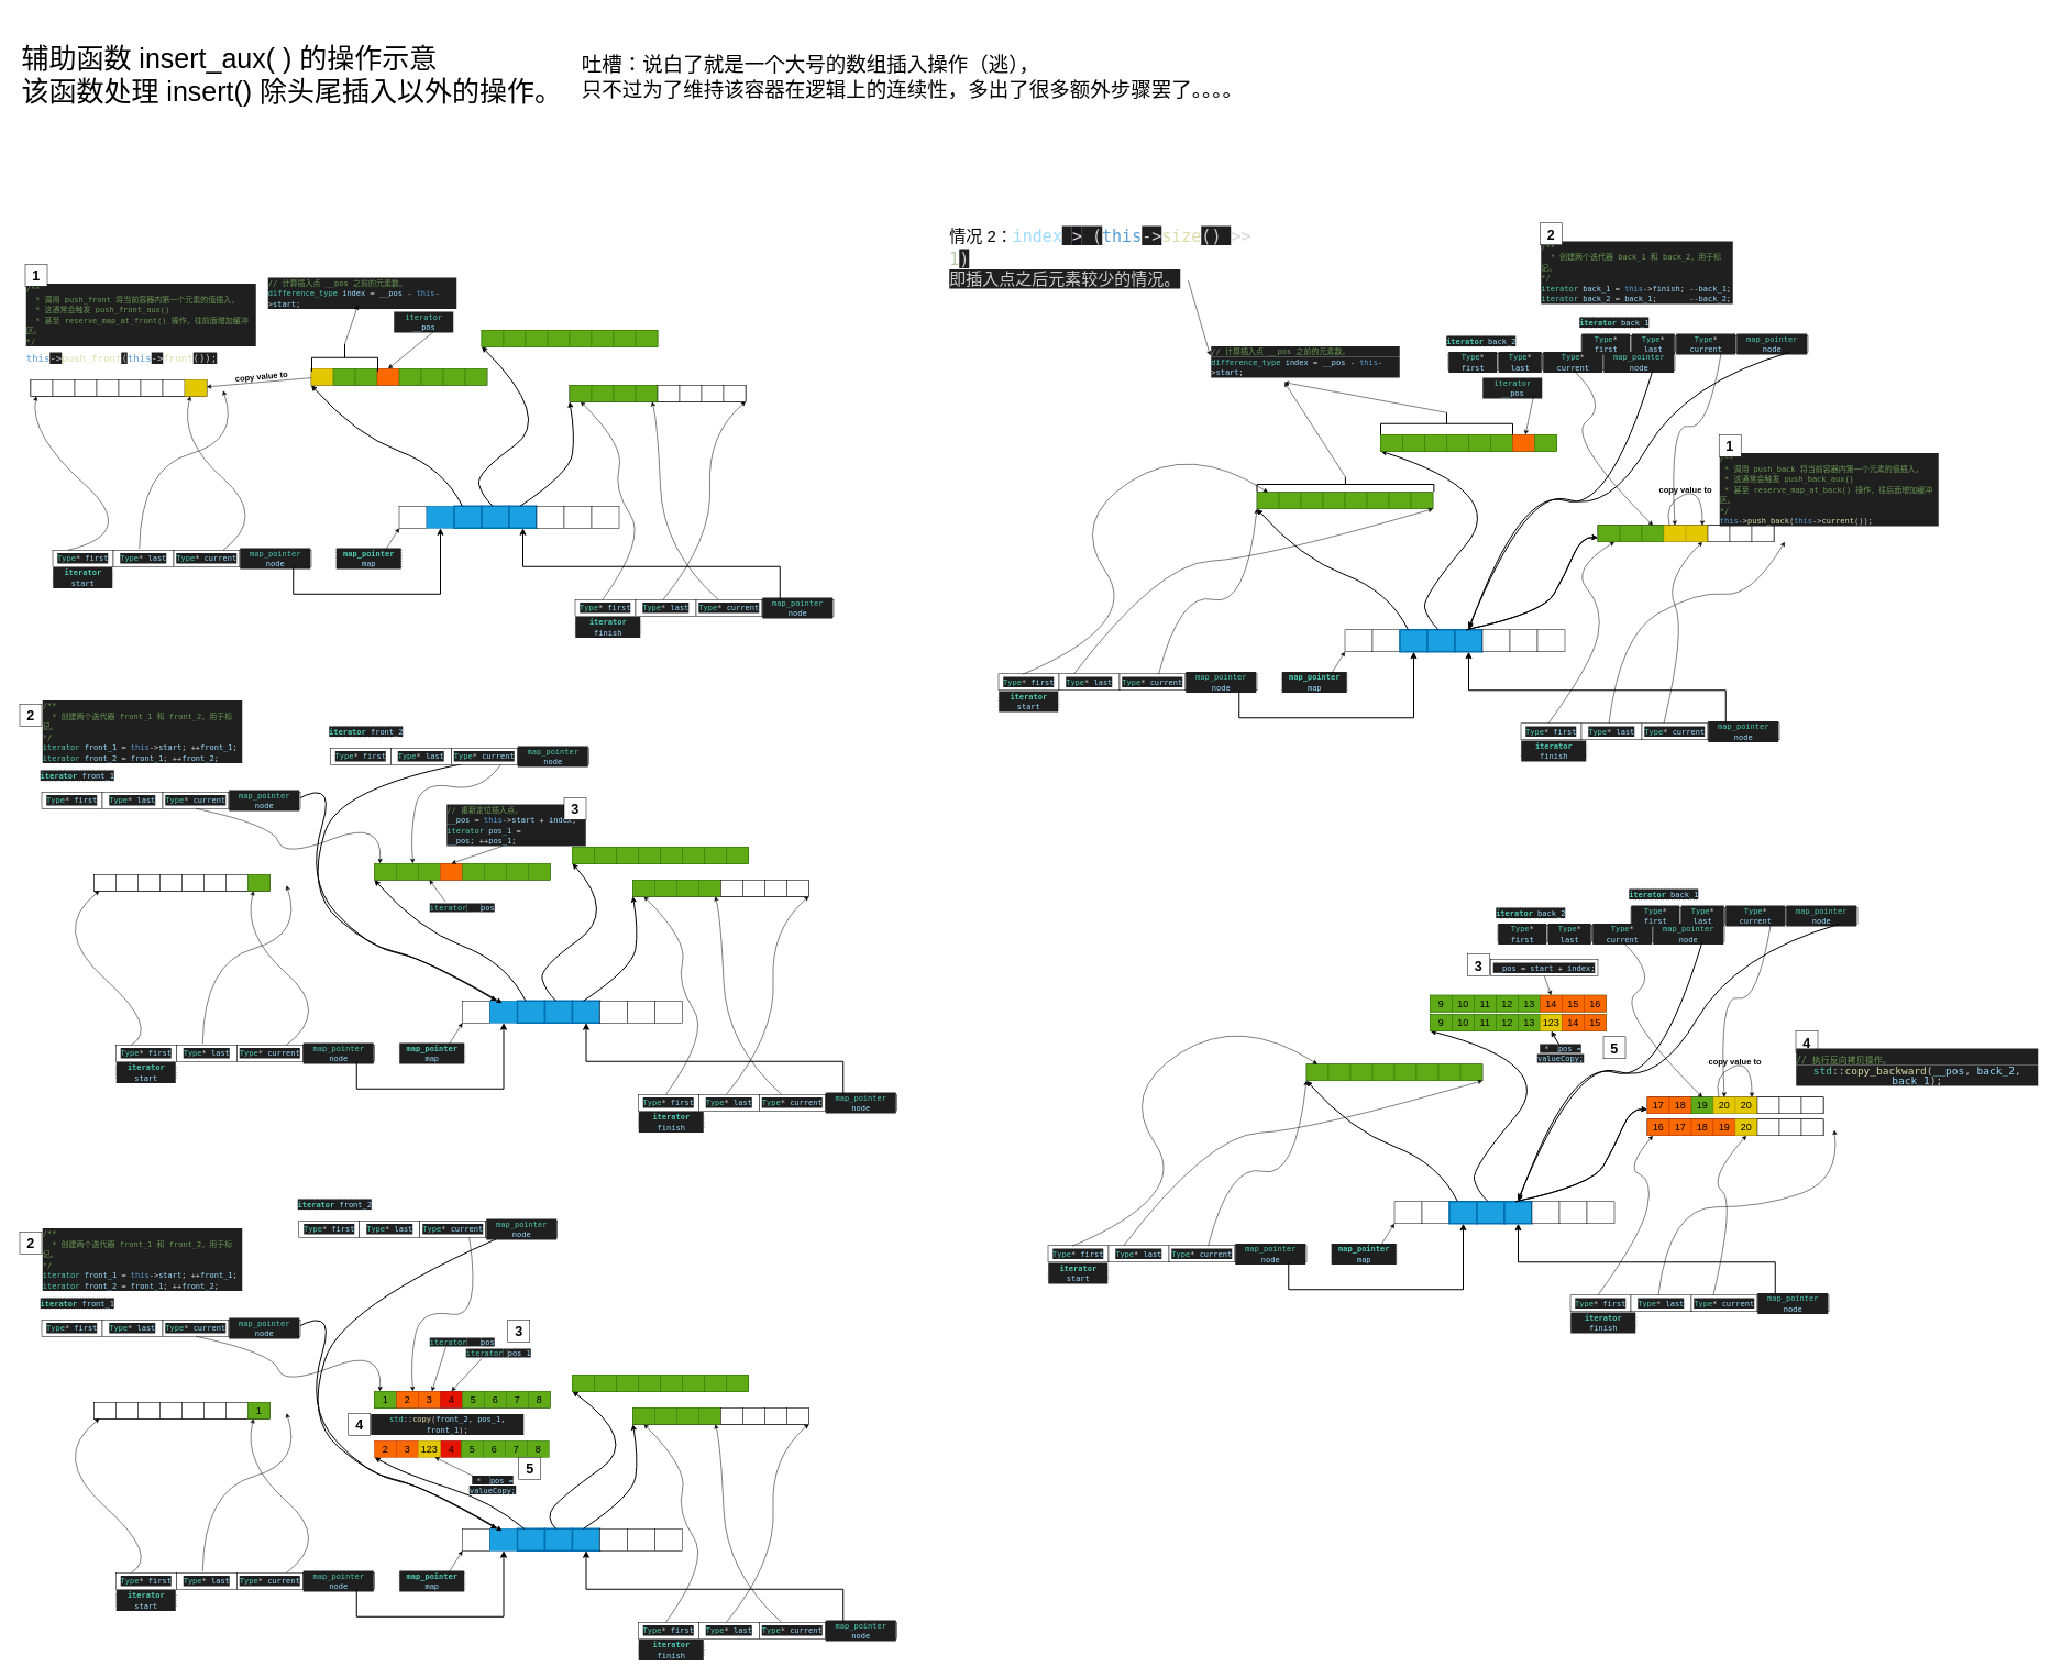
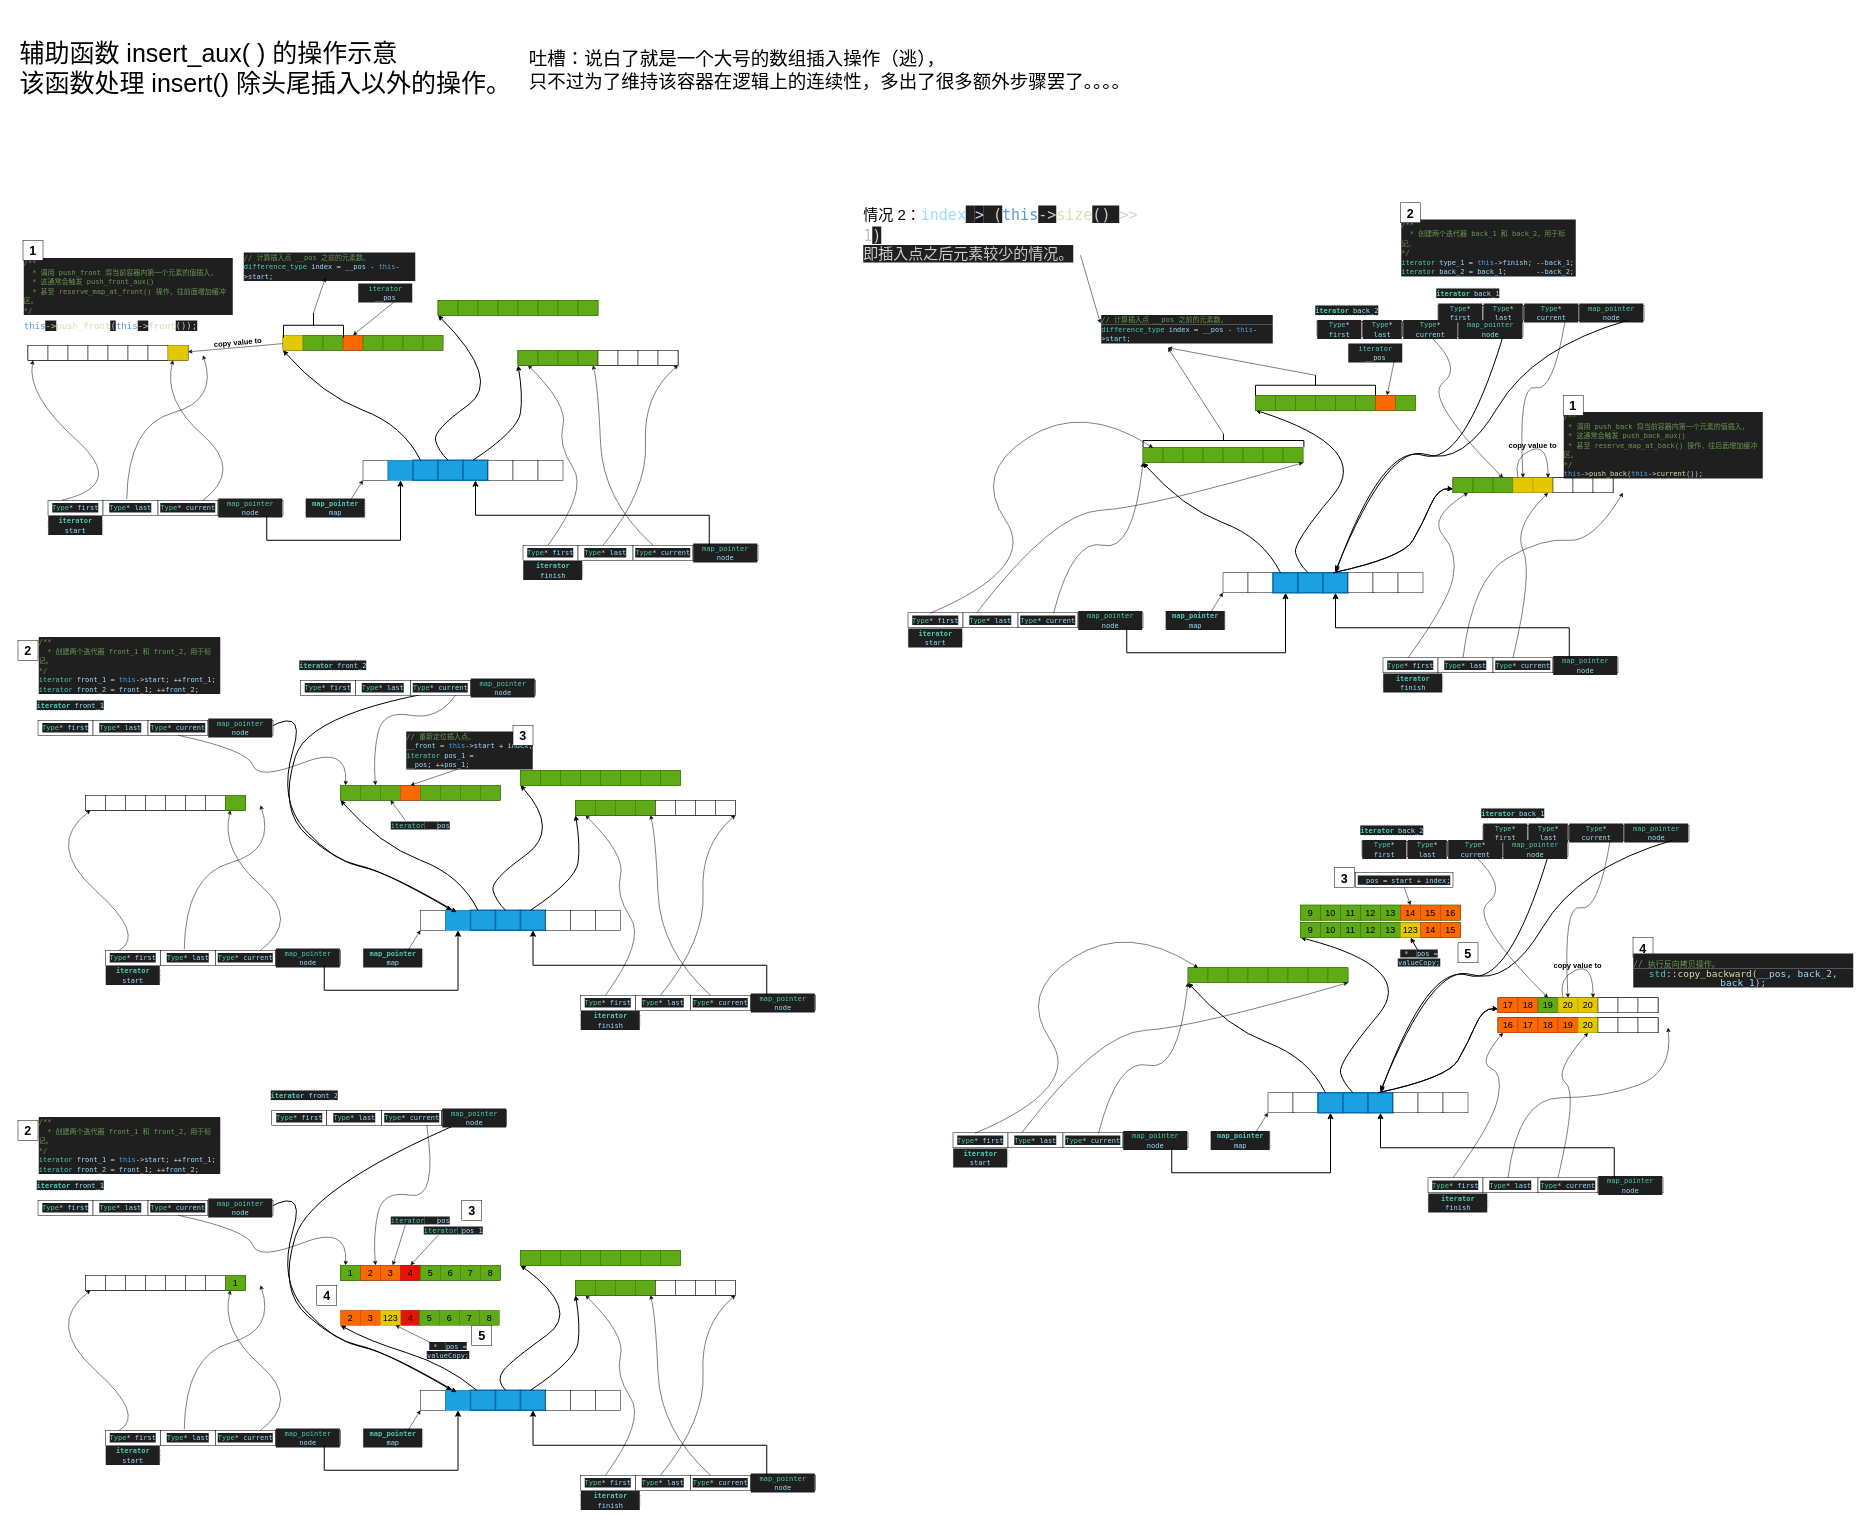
- <mxCell id="372" value="&lt;div style=&quot;color: rgb(204, 204, 204); background-color: rgb(31, 31, 31); font-family: Consolas, 微软雅黑, monospace, Consolas, &amp;quot;Courier New&amp;quot;, monospace; font-size: 14px; line-height: 19px;&quot;&gt;&lt;div&gt;&lt;span style=&quot;color: #6a9955;&quot;&gt;/**&lt;/span&gt;&lt;/div&gt;&lt;div&gt;&lt;span style=&quot;color: #6a9955;&quot;&gt;&amp;nbsp; * 创建两个迭代器 back_1 和 back_2，用于标记。&lt;/span&gt;&lt;/div&gt;&lt;div&gt;&lt;span style=&quot;color: #6a9955;&quot;&gt;*/&lt;/span&gt;&lt;/div&gt;&lt;div&gt;&lt;span style=&quot;color: #4ec9b0;&quot;&gt;iterator&lt;/span&gt; &lt;span style=&quot;color: #9cdcfe;&quot;&gt;back_1&lt;/span&gt; &lt;span style=&quot;color: #d4d4d4;&quot;&gt;=&lt;/span&gt; &lt;span style=&quot;color: #569cd6;&quot;&gt;this&lt;/span&gt;-&amp;gt;&lt;span style=&quot;color: #9cdcfe;&quot;&gt;finish&lt;/span&gt;; &lt;span style=&quot;color: #d4d4d4;&quot;&gt;--&lt;/span&gt;&lt;span style=&quot;color: #9cdcfe;&quot;&gt;back_1&lt;/span&gt;;&lt;/div&gt;&lt;div&gt;&lt;span style=&quot;color: #4ec9b0;&quot;&gt;iterator&lt;/span&gt; &lt;span style=&quot;color: #9cdcfe;&quot;&gt;back_2&lt;/span&gt; &lt;span style=&quot;color: #d4d4d4;&quot;&gt;=&lt;/span&gt; &lt;span style=&quot;color: #9cdcfe;&quot;&gt;back_1&lt;/span&gt;; &amp;nbsp; &amp;nbsp; &amp;nbsp; &lt;span style=&quot;color: #d4d4d4;&quot;&gt;--&lt;/span&gt;&lt;span style=&quot;color: #9cdcfe;&quot;&gt;back_2&lt;/span&gt;;&lt;/div&gt;&lt;/div&gt;" style="text;html=1;strokeColor=none;fillColor=none;align=left;verticalAlign=middle;whiteSpace=wrap;rounded=0;labelBackgroundColor=none;fontSize=50;fontColor=#000000;" parent="1" vertex="1"><mxGeometry x="2800" y="445" width="351" height="100" as="geometry" /></mxCell>
+ <mxCell id="372" value="&lt;div style=&quot;color: rgb(204, 204, 204); background-color: rgb(31, 31, 31); font-family: Consolas, 微软雅黑, monospace, Consolas, &amp;quot;Courier New&amp;quot;, monospace; font-size: 14px; line-height: 19px;&quot;&gt;&lt;div&gt;&lt;span style=&quot;color: #6a9955;&quot;&gt;/**&lt;/span&gt;&lt;/div&gt;&lt;div&gt;&lt;span style=&quot;color: #6a9955;&quot;&gt;&amp;nbsp; * 创建两个迭代器 back_1 和 back_2，用于标记。&lt;/span&gt;&lt;/div&gt;&lt;div&gt;&lt;span style=&quot;color: #6a9955;&quot;&gt;*/&lt;/span&gt;&lt;/div&gt;&lt;div&gt;&lt;span style=&quot;color: #4ec9b0;&quot;&gt;iterator&lt;/span&gt; &lt;span style=&quot;color: #9cdcfe;&quot;&gt;type_1&lt;/span&gt; &lt;span style=&quot;color: #d4d4d4;&quot;&gt;=&lt;/span&gt; &lt;span style=&quot;color: #569cd6;&quot;&gt;this&lt;/span&gt;-&amp;gt;&lt;span style=&quot;color: #9cdcfe;&quot;&gt;finish&lt;/span&gt;; &lt;span style=&quot;color: #d4d4d4;&quot;&gt;--&lt;/span&gt;&lt;span style=&quot;color: #9cdcfe;&quot;&gt;back_1&lt;/span&gt;;&lt;/div&gt;&lt;div&gt;&lt;span style=&quot;color: #4ec9b0;&quot;&gt;iterator&lt;/span&gt; &lt;span style=&quot;color: #9cdcfe;&quot;&gt;back_2&lt;/span&gt; &lt;span style=&quot;color: #d4d4d4;&quot;&gt;=&lt;/span&gt; &lt;span style=&quot;color: #9cdcfe;&quot;&gt;back_1&lt;/span&gt;; &amp;nbsp; &amp;nbsp; &amp;nbsp; &lt;span style=&quot;color: #d4d4d4;&quot;&gt;--&lt;/span&gt;&lt;span style=&quot;color: #9cdcfe;&quot;&gt;back_2&lt;/span&gt;;&lt;/div&gt;&lt;/div&gt;" style="text;html=1;strokeColor=none;fillColor=none;align=left;verticalAlign=middle;whiteSpace=wrap;rounded=0;labelBackgroundColor=none;fontSize=50;fontColor=#000000;" parent="1" vertex="1"><mxGeometry x="2800" y="445" width="351" height="100" as="geometry" /></mxCell>
- <mxCell id="139" value="&lt;div style=&quot;color: rgb(204, 204, 204); background-color: rgb(31, 31, 31); font-family: Consolas, 微软雅黑, monospace, Consolas, &amp;quot;Courier New&amp;quot;, monospace; font-size: 14px; line-height: 19px;&quot;&gt;&lt;div style=&quot;line-height: 19px;&quot;&gt;&lt;div style=&quot;line-height: 19px;&quot;&gt;&lt;div style=&quot;line-height: 19px;&quot;&gt;&lt;div&gt;&lt;span style=&quot;color: rgb(106, 153, 85);&quot;&gt;// 重新定位插入点。&lt;/span&gt;&lt;/div&gt;&lt;/div&gt;&lt;/div&gt;&lt;div style=&quot;line-height: 19px;&quot;&gt;&lt;span style=&quot;color: #9cdcfe;&quot;&gt;__pos&lt;/span&gt; &lt;span style=&quot;color: #d4d4d4;&quot;&gt;=&lt;/span&gt; &lt;span style=&quot;color: #569cd6;&quot;&gt;this&lt;/span&gt;-&amp;gt;&lt;span style=&quot;color: #9cdcfe;&quot;&gt;start&lt;/span&gt; &lt;span style=&quot;color: #d4d4d4;&quot;&gt;+&lt;/span&gt; &lt;span style=&quot;color: #9cdcfe;&quot;&gt;index&lt;/span&gt;;&lt;/div&gt;&lt;/div&gt;&lt;div style=&quot;line-height: 19px;&quot;&gt;&lt;span style=&quot;color: #4ec9b0;&quot;&gt;iterator&lt;/span&gt; &lt;span style=&quot;color: #9cdcfe;&quot;&gt;pos_1&lt;/span&gt; &lt;span style=&quot;color: #d4d4d4;&quot;&gt;=&lt;/span&gt; &lt;span style=&quot;color: #9cdcfe;&quot;&gt;__pos;&amp;nbsp;&lt;/span&gt;&lt;span style=&quot;color: rgb(212, 212, 212);&quot;&gt;++&lt;/span&gt;&lt;span style=&quot;color: rgb(156, 220, 254);&quot;&gt;pos_1&lt;/span&gt;&lt;span style=&quot;&quot;&gt;;&lt;/span&gt;&lt;/div&gt;&lt;/div&gt;" style="text;html=1;strokeColor=none;fillColor=none;align=left;verticalAlign=middle;whiteSpace=wrap;rounded=0;" parent="1" vertex="1"><mxGeometry x="810" y="1470" width="255" height="60" as="geometry" /></mxCell>
+ <mxCell id="139" value="&lt;div style=&quot;color: rgb(204, 204, 204); background-color: rgb(31, 31, 31); font-family: Consolas, 微软雅黑, monospace, Consolas, &amp;quot;Courier New&amp;quot;, monospace; font-size: 14px; line-height: 19px;&quot;&gt;&lt;div style=&quot;line-height: 19px;&quot;&gt;&lt;div style=&quot;line-height: 19px;&quot;&gt;&lt;div style=&quot;line-height: 19px;&quot;&gt;&lt;div&gt;&lt;span style=&quot;color: rgb(106, 153, 85);&quot;&gt;// 重新定位插入点。&lt;/span&gt;&lt;/div&gt;&lt;/div&gt;&lt;/div&gt;&lt;div style=&quot;line-height: 19px;&quot;&gt;&lt;span style=&quot;color: #9cdcfe;&quot;&gt;__front&lt;/span&gt; &lt;span style=&quot;color: #d4d4d4;&quot;&gt;=&lt;/span&gt; &lt;span style=&quot;color: #569cd6;&quot;&gt;this&lt;/span&gt;-&amp;gt;&lt;span style=&quot;color: #9cdcfe;&quot;&gt;start&lt;/span&gt; &lt;span style=&quot;color: #d4d4d4;&quot;&gt;+&lt;/span&gt; &lt;span style=&quot;color: #9cdcfe;&quot;&gt;index&lt;/span&gt;;&lt;/div&gt;&lt;/div&gt;&lt;div style=&quot;line-height: 19px;&quot;&gt;&lt;span style=&quot;color: #4ec9b0;&quot;&gt;iterator&lt;/span&gt; &lt;span style=&quot;color: #9cdcfe;&quot;&gt;pos_1&lt;/span&gt; &lt;span style=&quot;color: #d4d4d4;&quot;&gt;=&lt;/span&gt; &lt;span style=&quot;color: #9cdcfe;&quot;&gt;__pos;&amp;nbsp;&lt;/span&gt;&lt;span style=&quot;color: rgb(212, 212, 212);&quot;&gt;++&lt;/span&gt;&lt;span style=&quot;color: rgb(156, 220, 254);&quot;&gt;pos_1&lt;/span&gt;&lt;span style=&quot;&quot;&gt;;&lt;/span&gt;&lt;/div&gt;&lt;/div&gt;" style="text;html=1;strokeColor=none;fillColor=none;align=left;verticalAlign=middle;whiteSpace=wrap;rounded=0;" parent="1" vertex="1"><mxGeometry x="810" y="1470" width="255" height="60" as="geometry" /></mxCell>
- <mxCell id="271" value="&lt;div style=&quot;color: rgb(204, 204, 204); background-color: rgb(31, 31, 31); font-family: Consolas, 微软雅黑, monospace, Consolas, &amp;quot;Courier New&amp;quot;, monospace; font-size: 14px; line-height: 19px;&quot;&gt;&lt;span style=&quot;color: #4ec9b0;&quot;&gt;std&lt;/span&gt;::&lt;span style=&quot;color: #dcdcaa;&quot;&gt;copy&lt;/span&gt;(&lt;span style=&quot;color: #9cdcfe;&quot;&gt;front_2&lt;/span&gt;, &lt;span style=&quot;color: #9cdcfe;&quot;&gt;pos_1&lt;/span&gt;, &lt;span style=&quot;color: #9cdcfe;&quot;&gt;front_1&lt;/span&gt;);&lt;/div&gt;" style="text;html=1;strokeColor=none;fillColor=none;align=center;verticalAlign=middle;whiteSpace=wrap;rounded=0;fontSize=15;" parent="1" vertex="1"><mxGeometry x="672.5" y="2575" width="280" height="30" as="geometry" /></mxCell>
